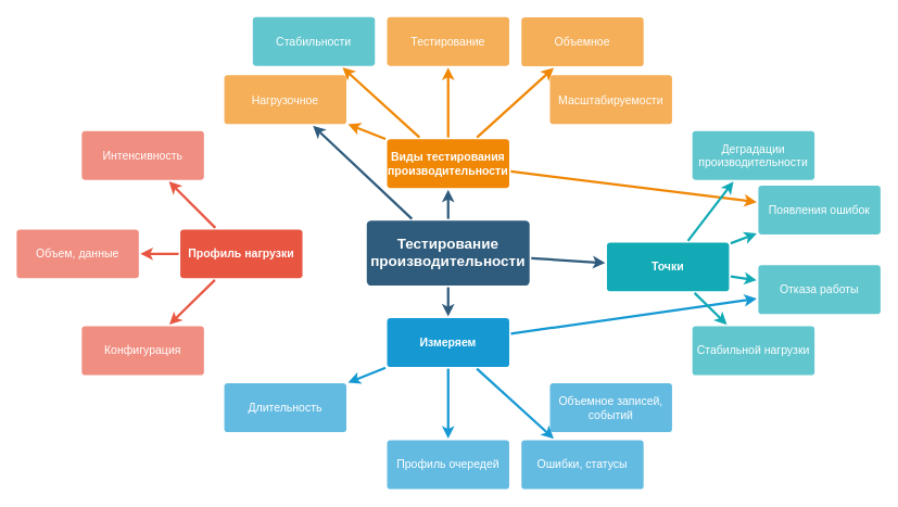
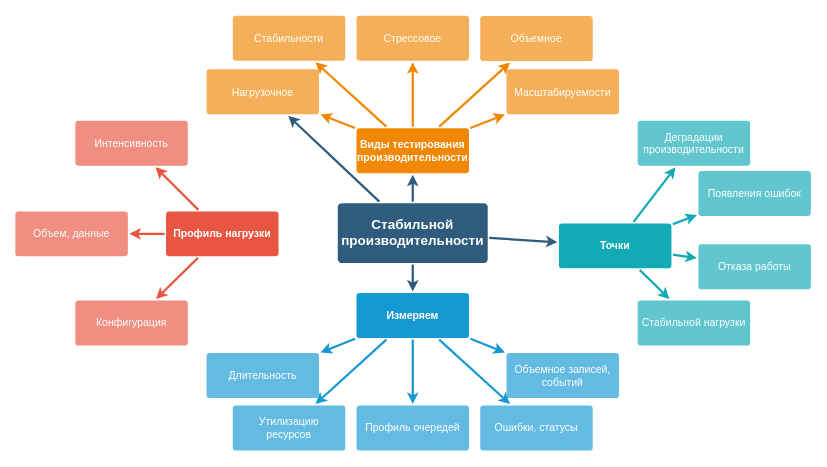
- <mxCell id="23" value="Стабильности" style="rounded=1;whiteSpace=wrap;html=1;shadow=0;labelBackgroundColor=none;strokeColor=none;strokeWidth=3;fillColor=#61c6ce;fontFamily=Helvetica;fontSize=14;fontColor=#FFFFFF;align=center;spacing=5;arcSize=7;perimeterSpacing=2;" parent="19" vertex="1"><mxGeometry x="35" width="150" height="60" as="geometry" /></mxCell>
+ <mxCell id="23" value="Стабильности" style="rounded=1;whiteSpace=wrap;html=1;shadow=0;labelBackgroundColor=none;strokeColor=none;strokeWidth=3;fillColor=#f5af58;fontFamily=Helvetica;fontSize=14;fontColor=#FFFFFF;align=center;spacing=5;arcSize=7;perimeterSpacing=2;" parent="19" vertex="1"><mxGeometry x="35" width="150" height="60" as="geometry" /></mxCell>
- <mxCell id="21" value="Тестирование&lt;br&gt;" style="rounded=1;whiteSpace=wrap;html=1;shadow=0;labelBackgroundColor=none;strokeColor=none;strokeWidth=3;fillColor=#f5af58;fontFamily=Helvetica;fontSize=14;fontColor=#FFFFFF;align=center;spacing=5;arcSize=7;perimeterSpacing=2;" parent="19" vertex="1"><mxGeometry x="200" width="150" height="60" as="geometry" /></mxCell>
+ <mxCell id="21" value="Стрессовое&lt;br&gt;" style="rounded=1;whiteSpace=wrap;html=1;shadow=0;labelBackgroundColor=none;strokeColor=none;strokeWidth=3;fillColor=#f5af58;fontFamily=Helvetica;fontSize=14;fontColor=#FFFFFF;align=center;spacing=5;arcSize=7;perimeterSpacing=2;" parent="19" vertex="1"><mxGeometry x="200" width="150" height="60" as="geometry" /></mxCell>
- <mxCell id="30" style="edgeStyle=none;rounded=0;orthogonalLoop=1;jettySize=auto;html=1;strokeColor=#F08705;strokeWidth=3;" edge="1" parent="19" source="20" target="45"><mxGeometry relative="1" as="geometry" /></mxCell>
+ <mxCell id="30" style="edgeStyle=none;rounded=0;orthogonalLoop=1;jettySize=auto;html=1;strokeColor=#F08705;strokeWidth=3;" edge="1" parent="19" source="20" target="29"><mxGeometry relative="1" as="geometry" /></mxCell>
- <mxCell id="6" value="Тестирование производительности" style="rounded=1;whiteSpace=wrap;html=1;shadow=0;labelBackgroundColor=none;strokeColor=none;strokeWidth=3;fillColor=#2F5B7C;fontFamily=Helvetica;fontSize=18;fontColor=#FFFFFF;align=center;fontStyle=1;spacing=5;arcSize=7;perimeterSpacing=2;" parent="1" vertex="1"><mxGeometry x="450" y="270" width="200" height="80" as="geometry" /></mxCell>
+ <mxCell id="6" value="Стабильной производительности" style="rounded=1;whiteSpace=wrap;html=1;shadow=0;labelBackgroundColor=none;strokeColor=none;strokeWidth=3;fillColor=#2F5B7C;fontFamily=Helvetica;fontSize=18;fontColor=#FFFFFF;align=center;fontStyle=1;spacing=5;arcSize=7;perimeterSpacing=2;" parent="1" vertex="1"><mxGeometry x="450" y="270" width="200" height="80" as="geometry" /></mxCell>
- <mxCell id="10" value="" style="edgeStyle=none;rounded=0;jumpStyle=none;html=1;shadow=0;labelBackgroundColor=none;startArrow=none;startFill=0;endArrow=classic;endFill=1;jettySize=auto;orthogonalLoop=1;strokeColor=#1699D3;strokeWidth=3;fontFamily=Helvetica;fontSize=14;fontColor=#FFFFFF;spacing=5;" parent="7" source="8" target="43" edge="1"><mxGeometry relative="1" as="geometry" /></mxCell>
+ <mxCell id="10" value="" style="edgeStyle=none;rounded=0;jumpStyle=none;html=1;shadow=0;labelBackgroundColor=none;startArrow=none;startFill=0;endArrow=classic;endFill=1;jettySize=auto;orthogonalLoop=1;strokeColor=#1699D3;strokeWidth=3;fontFamily=Helvetica;fontSize=14;fontColor=#FFFFFF;spacing=5;" parent="7" source="8" target="9" edge="1"><mxGeometry relative="1" as="geometry" /></mxCell>
+ <mxCell id="12" value="" style="edgeStyle=none;rounded=0;jumpStyle=none;html=1;shadow=0;labelBackgroundColor=none;startArrow=none;startFill=0;endArrow=classic;endFill=1;jettySize=auto;orthogonalLoop=1;strokeColor=#1699D3;strokeWidth=3;fontFamily=Helvetica;fontSize=14;fontColor=#FFFFFF;spacing=5;" parent="7" source="8" target="11" edge="1"><mxGeometry relative="1" as="geometry" /></mxCell>
+ <mxCell id="11" value="Утилизацию ресурсов" style="rounded=1;whiteSpace=wrap;html=1;shadow=0;labelBackgroundColor=none;strokeColor=none;strokeWidth=3;fillColor=#64bbe2;fontFamily=Helvetica;fontSize=14;fontColor=#FFFFFF;align=center;spacing=5;arcSize=7;perimeterSpacing=2;" parent="7" vertex="1"><mxGeometry x="35" y="150" width="150" height="60" as="geometry" /></mxCell>
